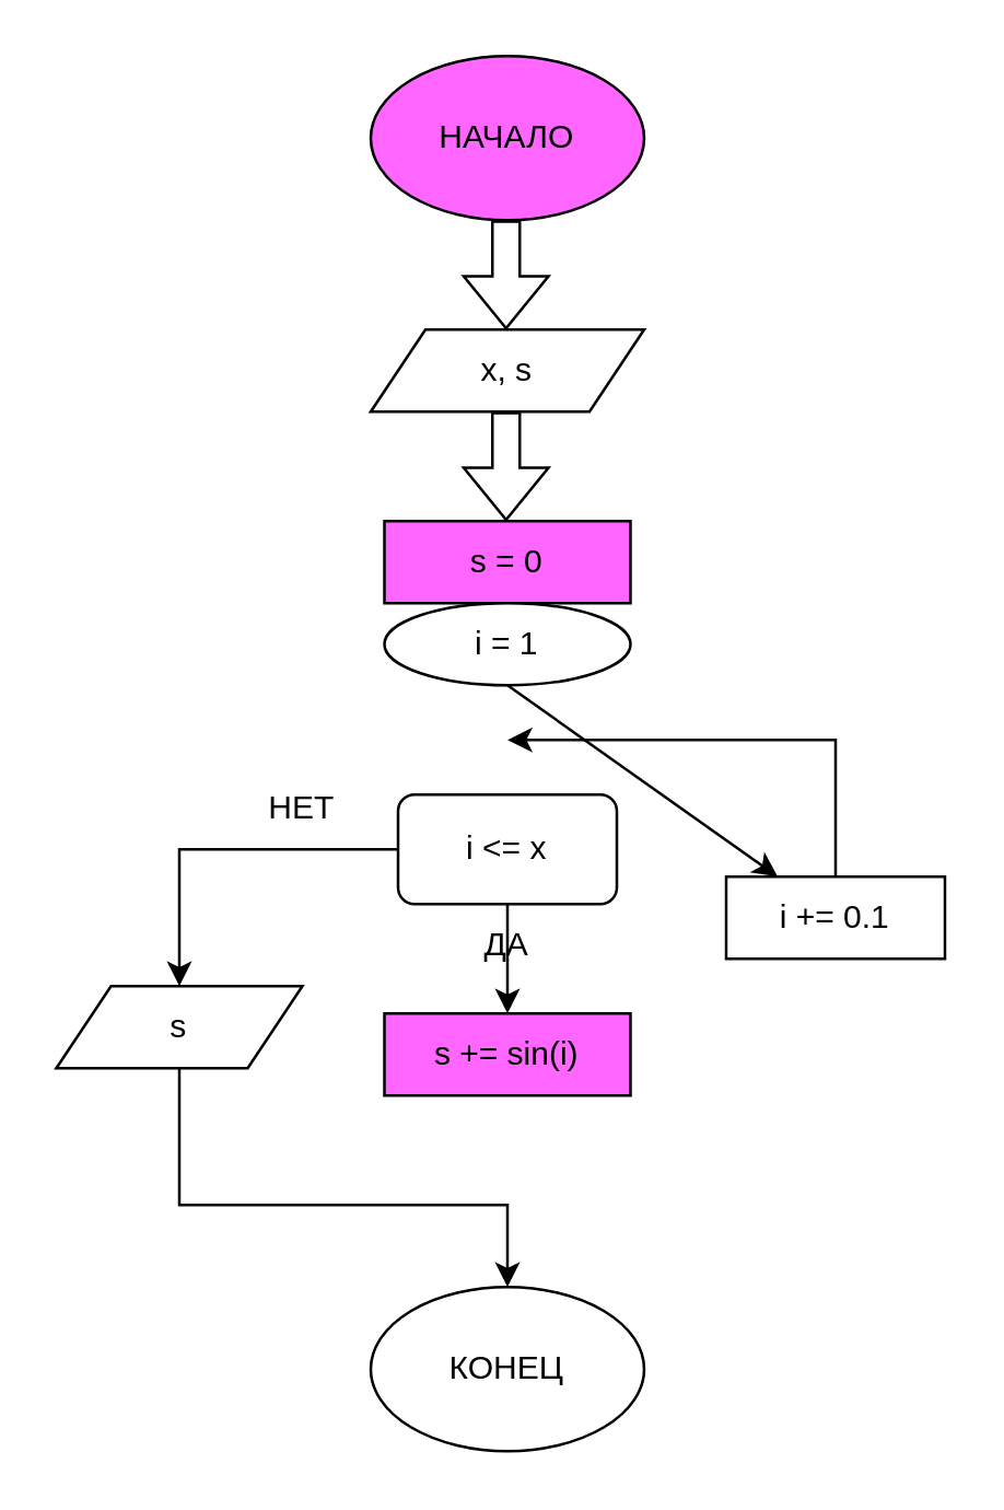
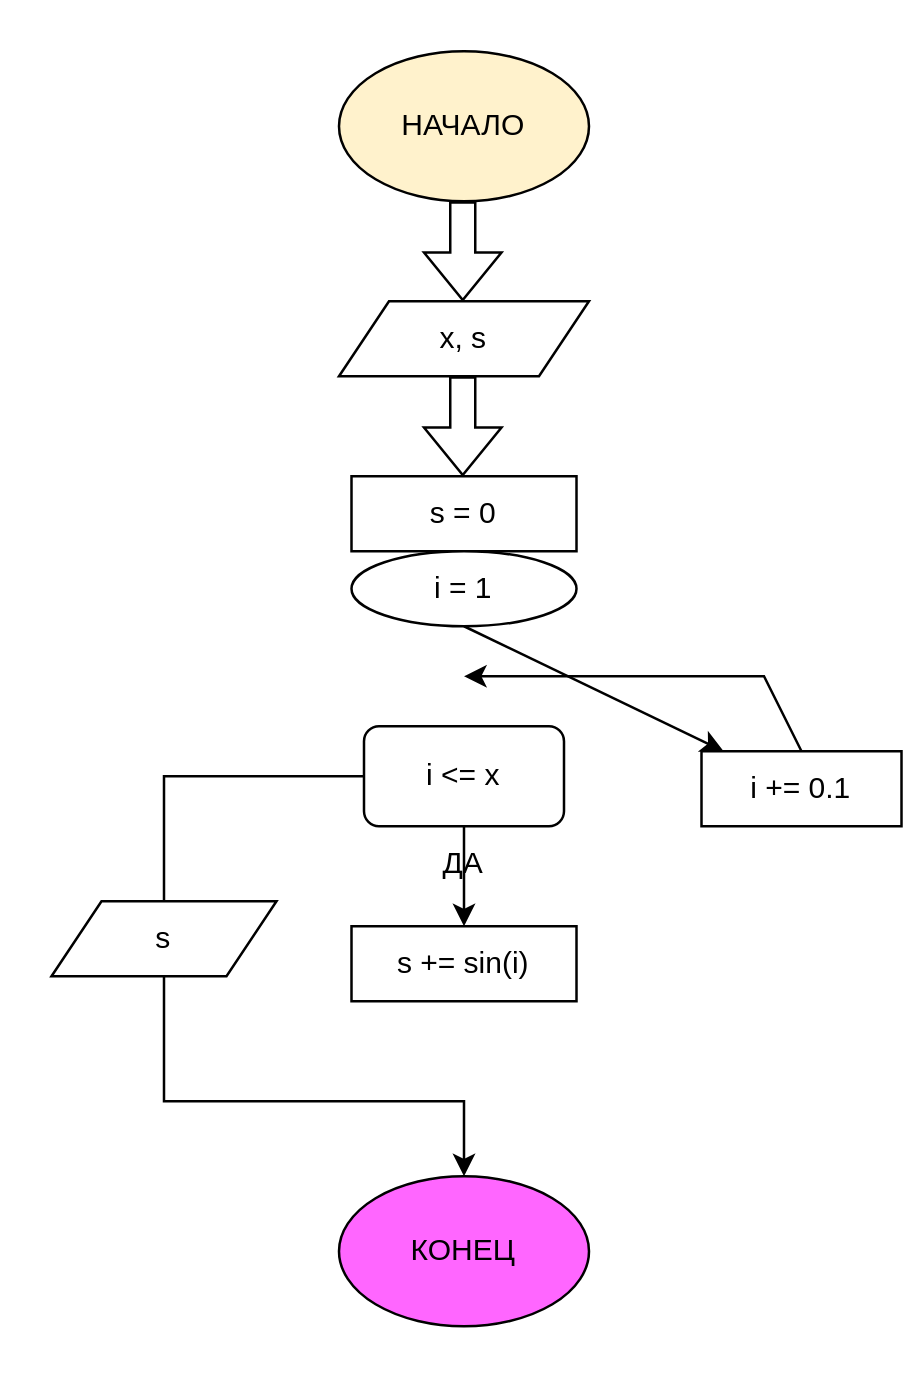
- <mxCell id="2" value="НАЧАЛО" style="ellipse;whiteSpace=wrap;html=1;fillColor=#FF66FF;" parent="1" vertex="1"><mxGeometry x="135" y="20" width="100" height="60" as="geometry" /></mxCell>
+ <mxCell id="2" value="НАЧАЛО" style="ellipse;whiteSpace=wrap;html=1;fillColor=#fff2cc;" parent="1" vertex="1"><mxGeometry x="135" y="20" width="100" height="60" as="geometry" /></mxCell>
- <mxCell id="7" value="s = 0" style="rounded=0;whiteSpace=wrap;html=1;fillColor=#ff66ff;" vertex="1" parent="1"><mxGeometry x="140" y="190" width="90" height="30" as="geometry" /></mxCell>
+ <mxCell id="7" value="s = 0" style="rounded=0;whiteSpace=wrap;html=1;" vertex="1" parent="1"><mxGeometry x="140" y="190" width="90" height="30" as="geometry" /></mxCell>
- <mxCell id="19" value="НЕТ" style="text;html=1;align=center;verticalAlign=middle;whiteSpace=wrap;rounded=0;" vertex="1" parent="1"><mxGeometry x="80" y="280" width="60" height="30" as="geometry" /></mxCell>
- <mxCell id="13" value="i += 0.1" style="rounded=0;whiteSpace=wrap;html=1;" vertex="1" parent="1"><mxGeometry x="265" y="320" width="80" height="30" as="geometry" /></mxCell>
+ <mxCell id="13" value="i += 0.1" style="rounded=0;whiteSpace=wrap;html=1;" vertex="1" parent="1"><mxGeometry x="280" y="300" width="80" height="30" as="geometry" /></mxCell>
- <mxCell id="15" value="" style="endArrow=classic;html=1;rounded=0;exitX=0;exitY=0.5;exitDx=0;exitDy=0;entryX=0.5;entryY=0;entryDx=0;entryDy=0;" edge="1" parent="1" source="8" target="16"><mxGeometry width="50" height="50" relative="1" as="geometry"><mxPoint x="165" y="340" as="sourcePoint" /><mxPoint x="45" y="340" as="targetPoint" /><Array as="points"><mxPoint x="65" y="310" /></Array></mxGeometry></mxCell>
+ <mxCell id="15" value="" style="endArrow=none;html=1;rounded=0;exitX=0;exitY=0.5;exitDx=0;exitDy=0;entryX=0.5;entryY=0;entryDx=0;entryDy=0;" edge="1" parent="1" source="8" target="16"><mxGeometry width="50" height="50" relative="1" as="geometry"><mxPoint x="165" y="340" as="sourcePoint" /><mxPoint x="45" y="340" as="targetPoint" /><Array as="points"><mxPoint x="65" y="310" /></Array></mxGeometry></mxCell>
- <mxCell id="12" value="s += sin(i)" style="rounded=0;whiteSpace=wrap;html=1;fillColor=#ff66ff;" vertex="1" parent="1"><mxGeometry x="140" y="370" width="90" height="30" as="geometry" /></mxCell>
+ <mxCell id="12" value="s += sin(i)" style="rounded=0;whiteSpace=wrap;html=1;" vertex="1" parent="1"><mxGeometry x="140" y="370" width="90" height="30" as="geometry" /></mxCell>
- <mxCell id="3" value="КОНЕЦ" style="ellipse;whiteSpace=wrap;html=1;fillColor=#ffffff;" parent="1" vertex="1"><mxGeometry x="135" y="470" width="100" height="60" as="geometry" /></mxCell>
+ <mxCell id="3" value="КОНЕЦ" style="ellipse;whiteSpace=wrap;html=1;fillColor=#FF66FF;" parent="1" vertex="1"><mxGeometry x="135" y="470" width="100" height="60" as="geometry" /></mxCell>
